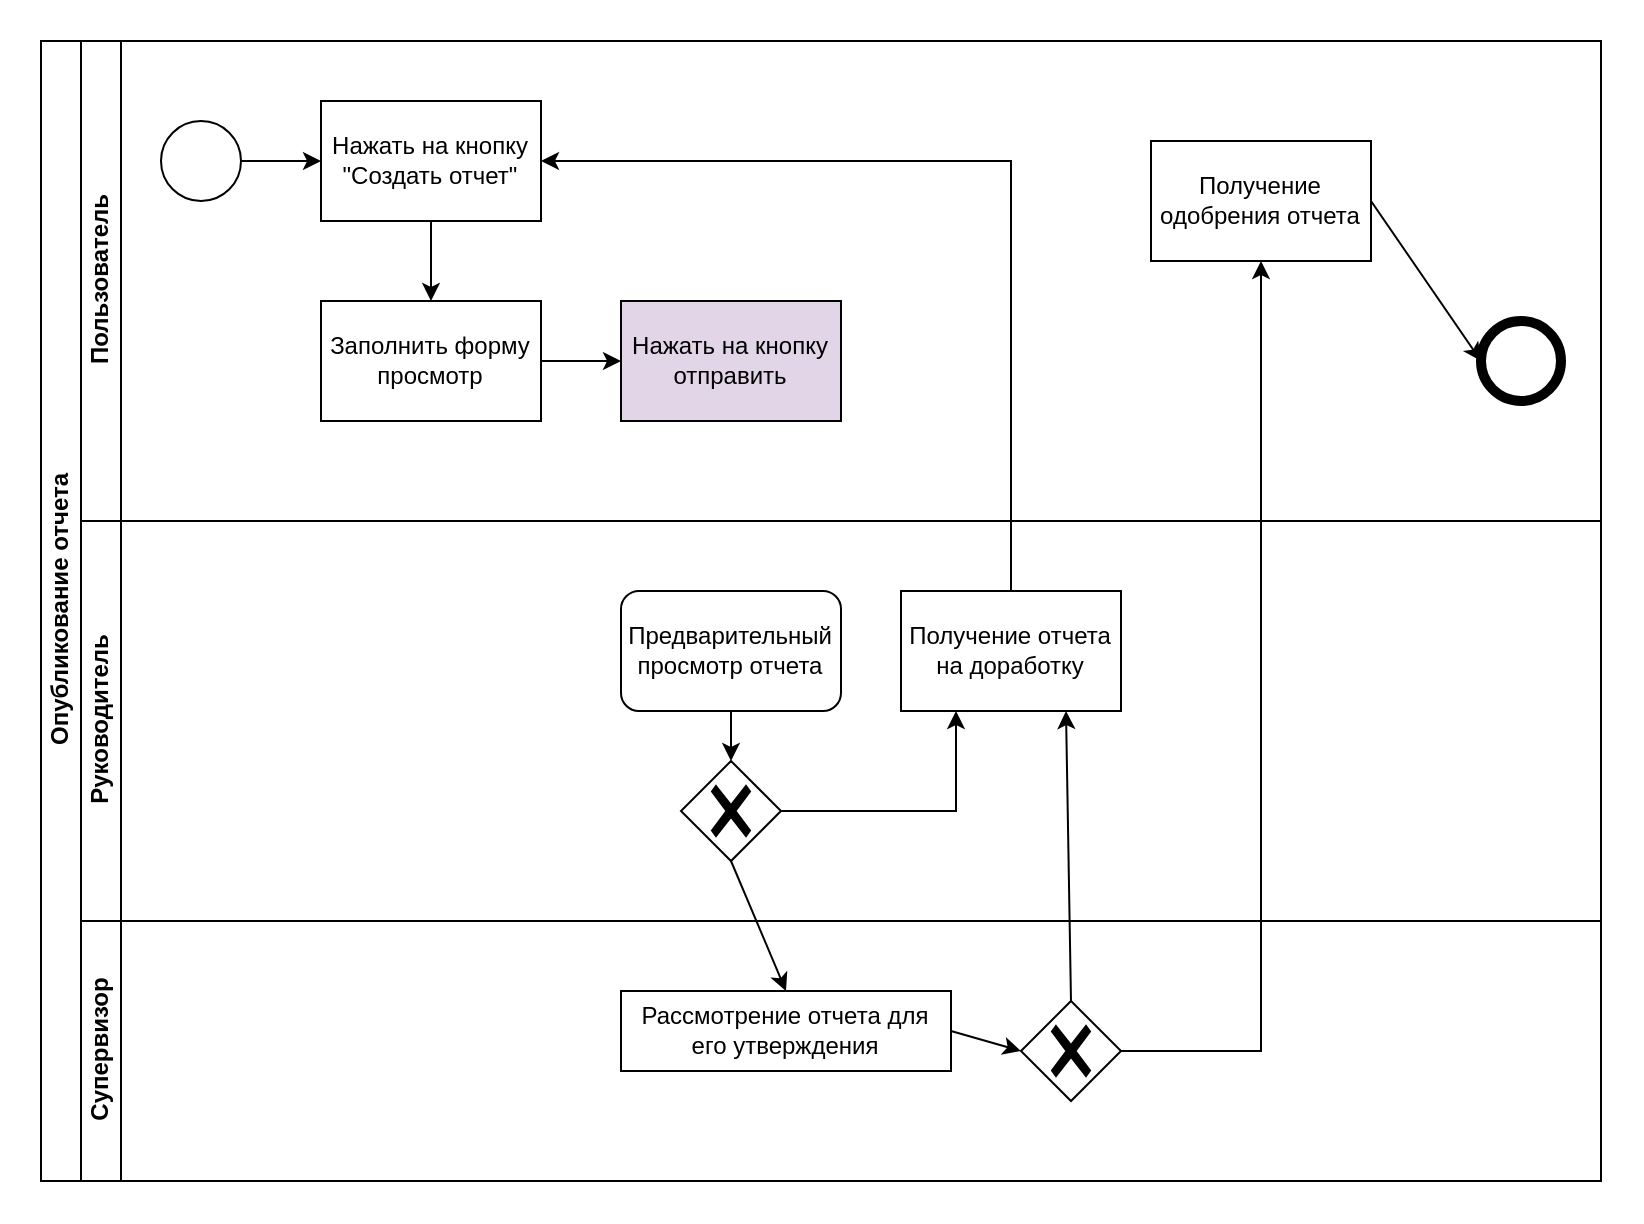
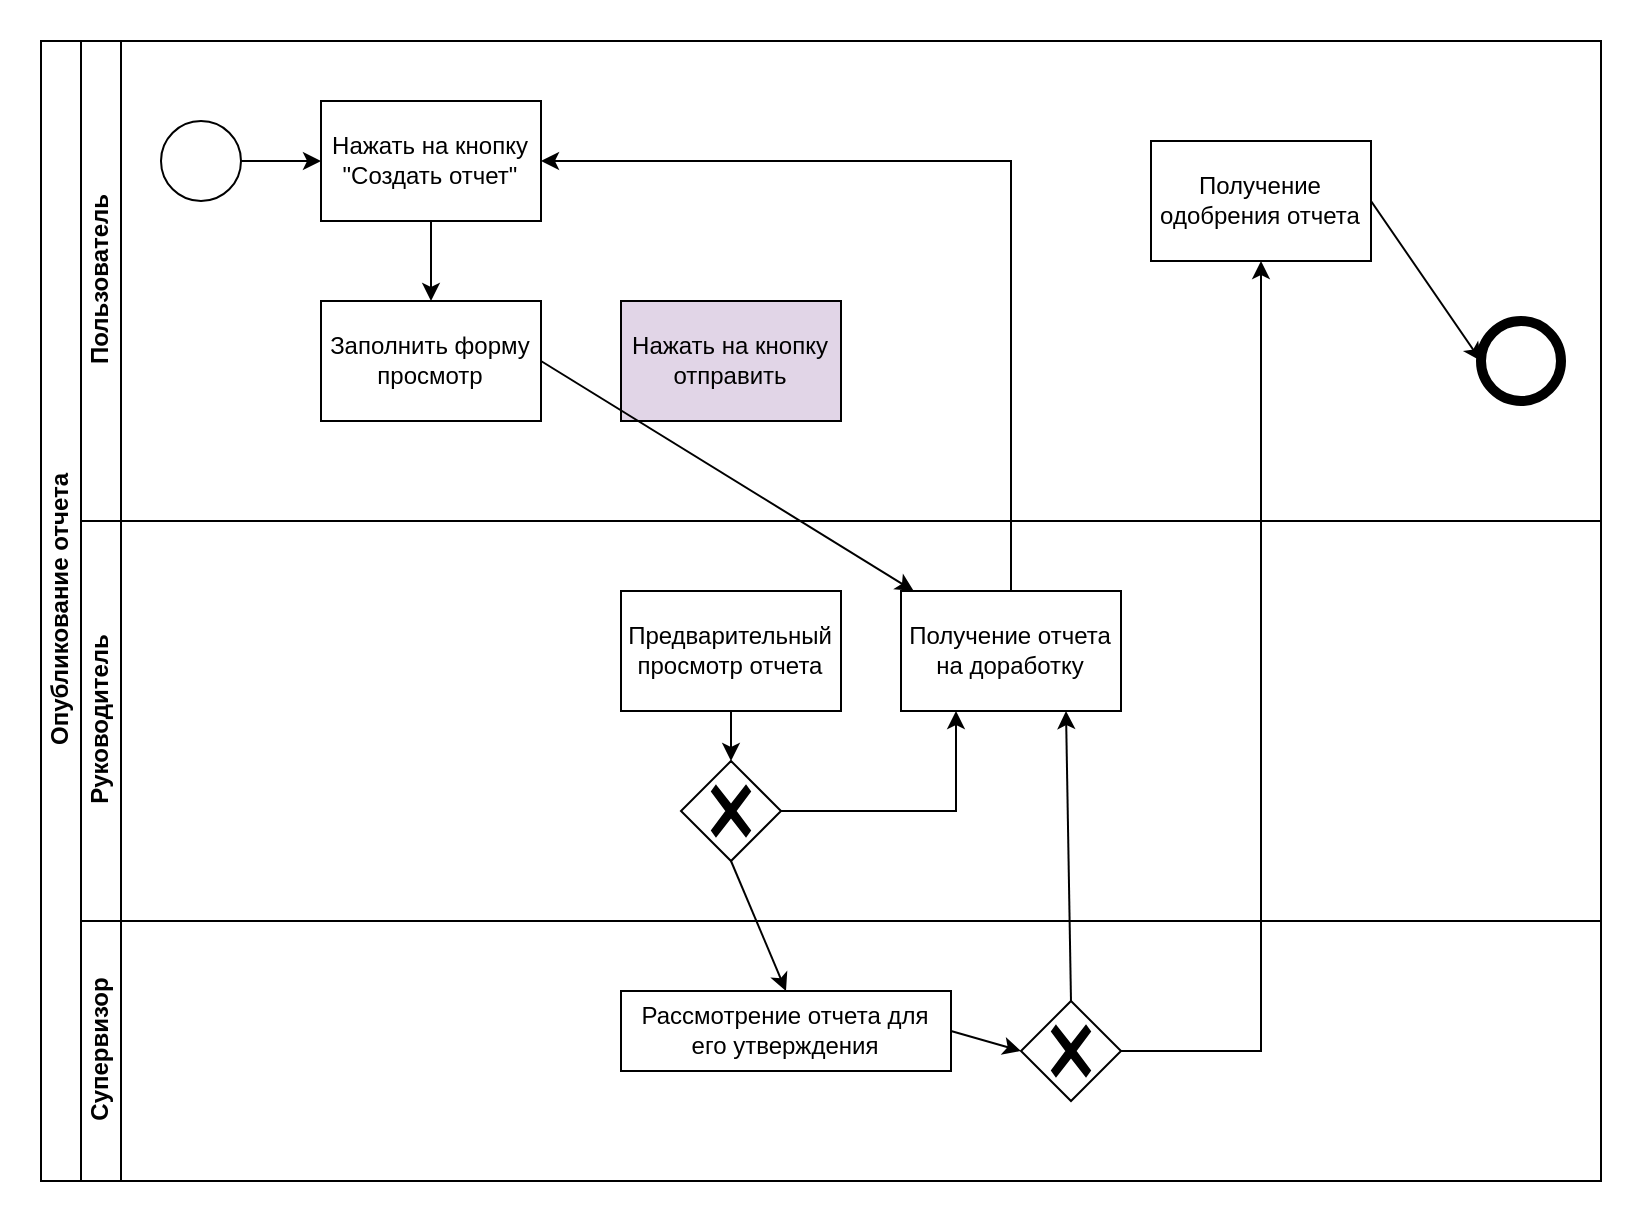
- <mxCell id="10" value="" style="endArrow=classic;html=1;rounded=0;entryX=0;entryY=0.5;entryDx=0;entryDy=0;exitX=1;exitY=0.5;exitDx=0;exitDy=0;" parent="3" source="7" target="9" edge="1"><mxGeometry width="50" height="50" relative="1" as="geometry"><mxPoint x="270" y="270" as="sourcePoint" /><mxPoint x="320" y="220" as="targetPoint" /></mxGeometry></mxCell>
+ <mxCell id="10" value="" style="endArrow=classic;html=1;rounded=0;exitX=1;exitY=0.5;exitDx=0;exitDy=0;" parent="3" source="7" target="18" edge="1"><mxGeometry width="50" height="50" relative="1" as="geometry"><mxPoint x="270" y="270" as="sourcePoint" /><mxPoint x="320" y="220" as="targetPoint" /></mxGeometry></mxCell>
- <mxCell id="15" value="Предварительный просмотр отчета" style="whiteSpace=wrap;html=1;fontFamily=Helvetica;fontSize=12;fontColor=#000000;align=center;rounded=1;" parent="14" vertex="1"><mxGeometry x="270" y="35" width="110" height="60" as="geometry" /></mxCell>
+ <mxCell id="15" value="Предварительный просмотр отчета" style="rounded=0;whiteSpace=wrap;html=1;fontFamily=Helvetica;fontSize=12;fontColor=#000000;align=center;" parent="14" vertex="1"><mxGeometry x="270" y="35" width="110" height="60" as="geometry" /></mxCell>
